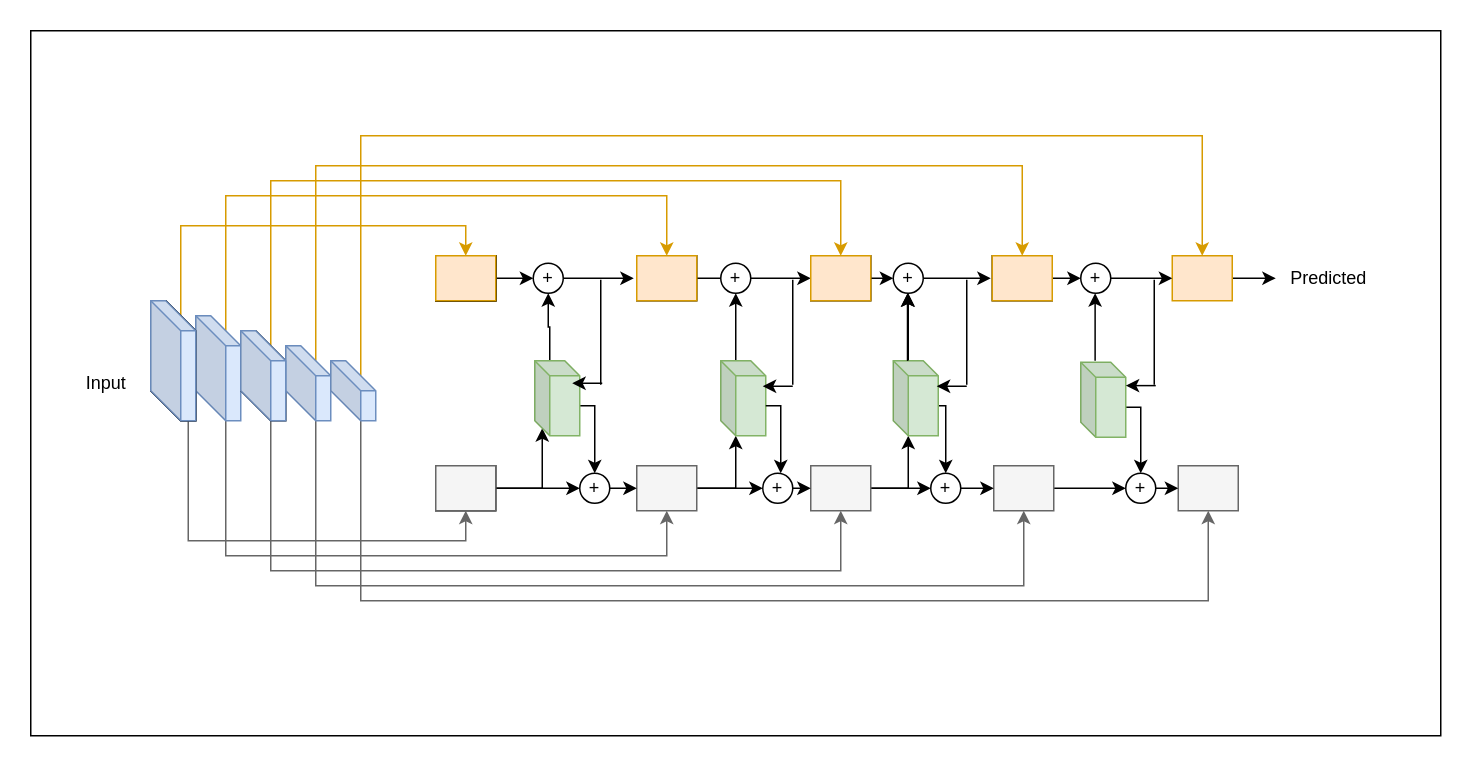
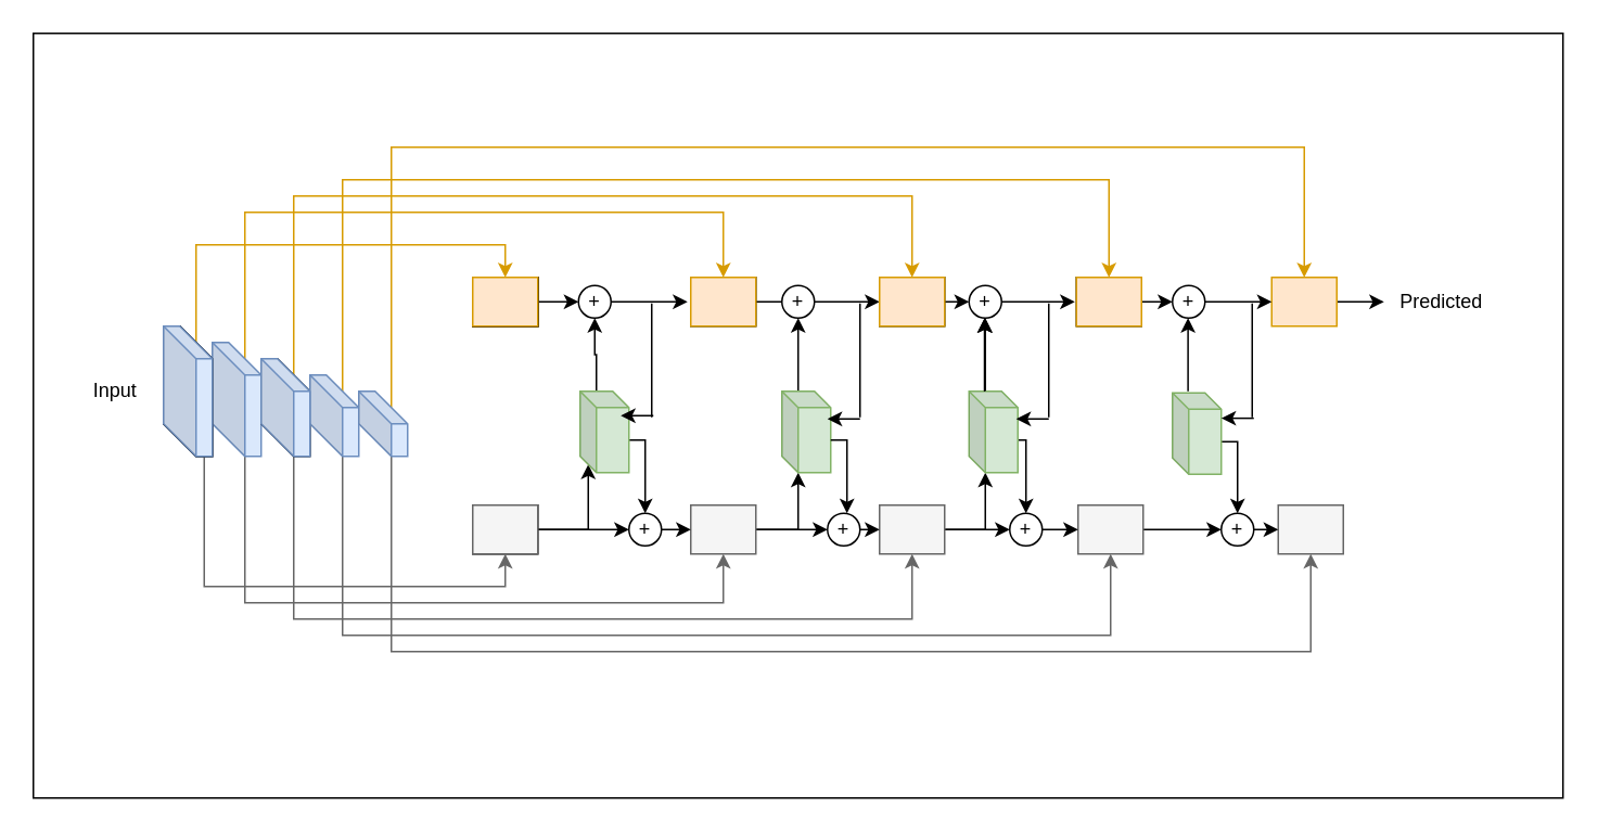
- <mxCell id="5" value="Input" style="text;html=1;resizable=0;autosize=1;align=center;verticalAlign=middle;points=[];fillColor=none;strokeColor=none;rounded=0;" vertex="1" parent="1"><mxGeometry x="50" y="245" width="40" height="20" as="geometry" /></mxCell>
+ <mxCell id="5" value="Input" style="text;html=1;resizable=0;autosize=1;align=center;verticalAlign=middle;points=[];fillColor=none;strokeColor=none;rounded=0;" vertex="1" parent="1"><mxGeometry x="50" y="230" width="40" height="20" as="geometry" /></mxCell>
